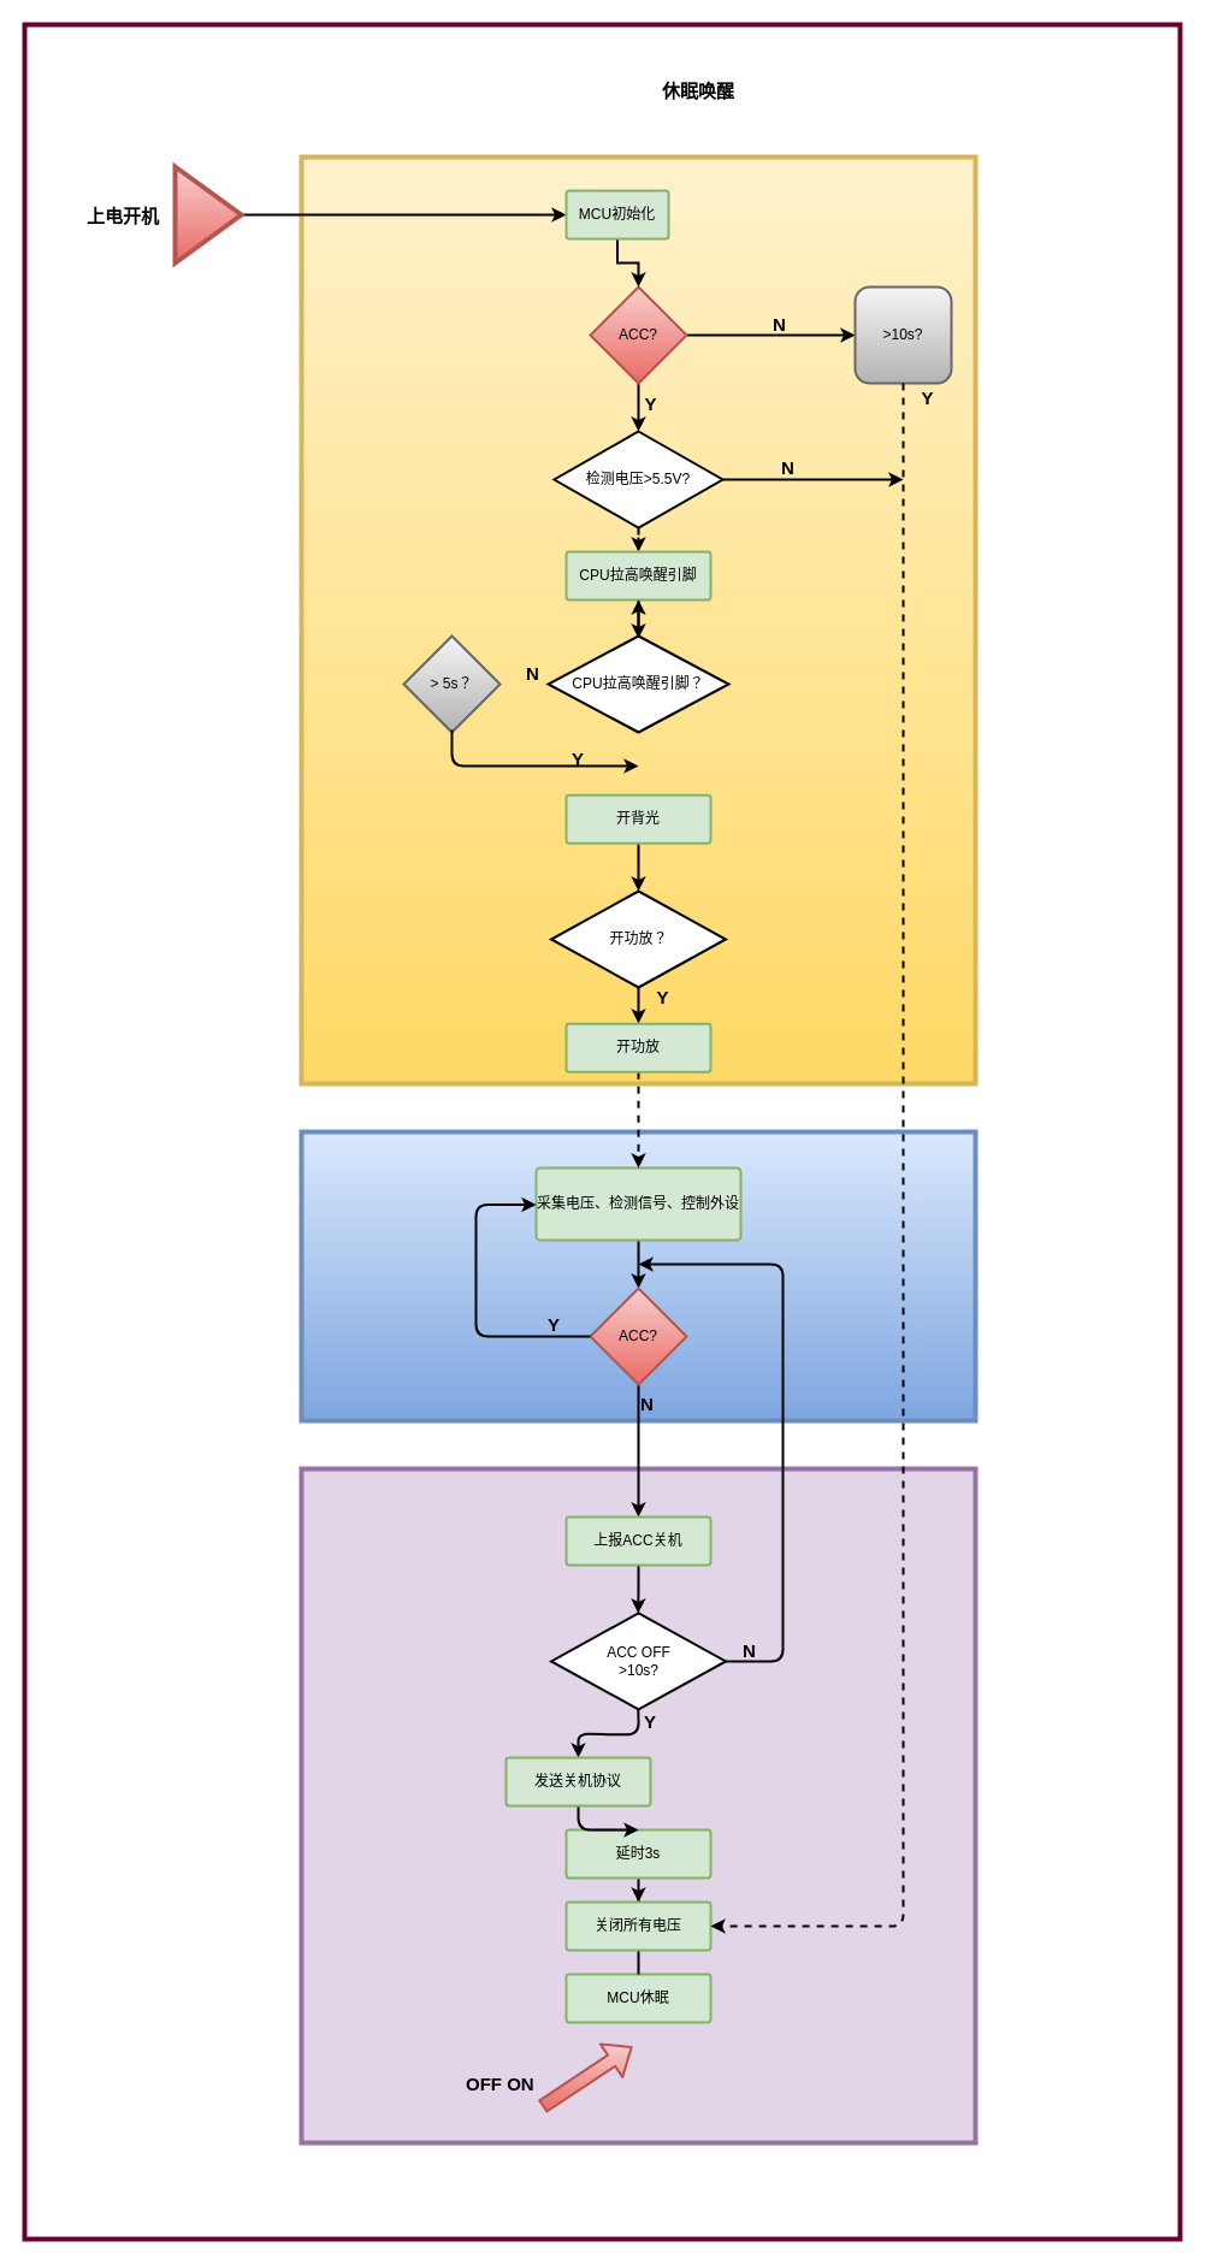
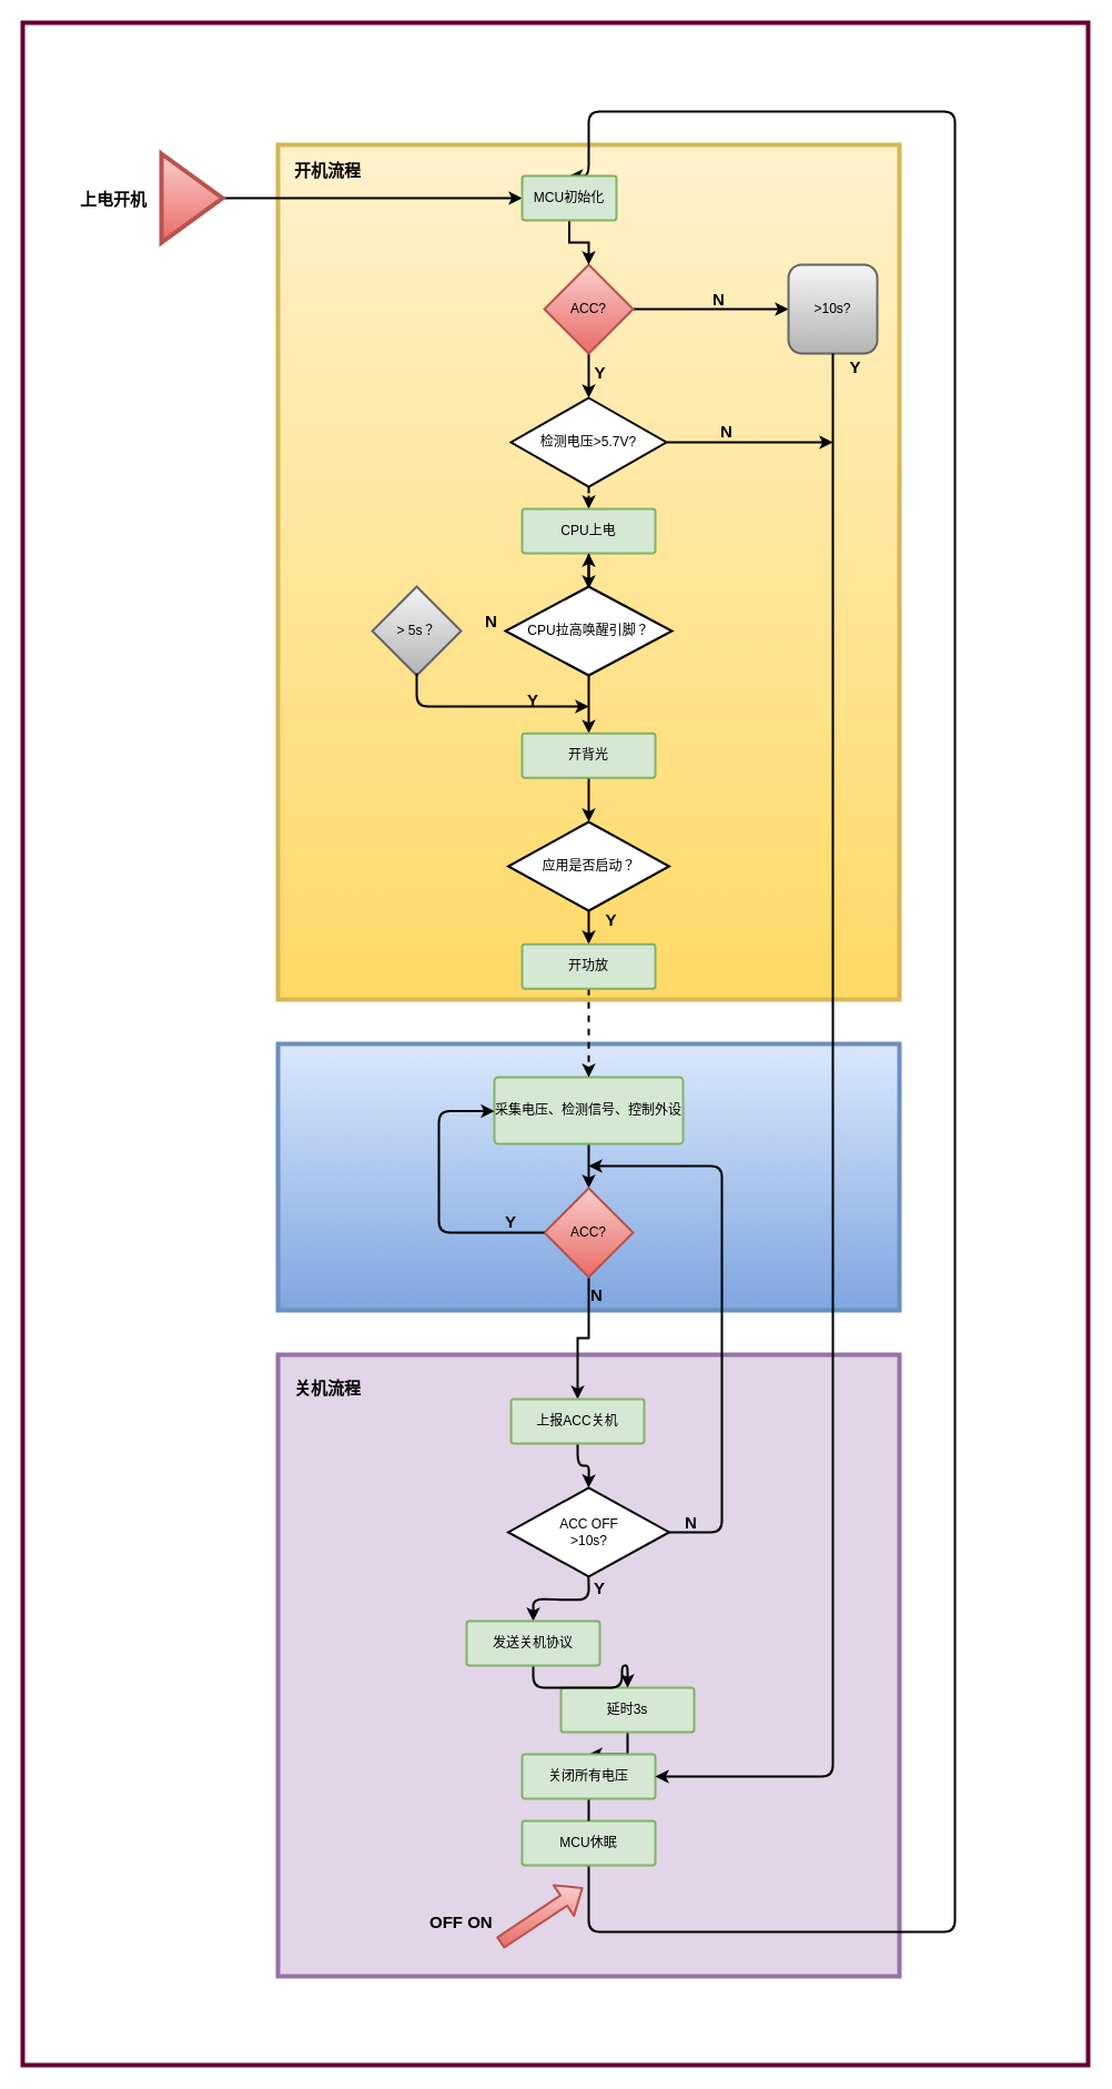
- <mxCell id="46" value="&lt;b&gt;休眠唤醒&lt;/b&gt;" style="text;html=1;strokeColor=none;fillColor=none;align=center;verticalAlign=middle;whiteSpace=wrap;rounded=0;labelBackgroundColor=none;fontFamily=Helvetica;fontSize=15;" parent="1" vertex="1"><mxGeometry x="540" y="60" width="80" height="30" as="geometry" /></mxCell>
+ <mxCell id="45" value="&lt;b&gt;开机流程&lt;/b&gt;" style="text;html=1;strokeColor=none;fillColor=none;align=center;verticalAlign=middle;whiteSpace=wrap;rounded=0;labelBackgroundColor=none;fontFamily=Helvetica;fontSize=15;" parent="1" vertex="1"><mxGeometry x="250" y="138" width="90" height="30" as="geometry" /></mxCell>
- <mxCell id="11" value="检测电压&amp;gt;5.5V?" style="strokeWidth=2;html=1;shape=mxgraph.flowchart.decision;whiteSpace=wrap;fillColor=#ffffff;fontFamily=Helvetica;align=center;strokeColor=#000000;" parent="1" vertex="1"><mxGeometry x="460" y="358" width="140" height="80" as="geometry" /></mxCell>
+ <mxCell id="11" value="检测电压&amp;gt;5.7V?" style="strokeWidth=2;html=1;shape=mxgraph.flowchart.decision;whiteSpace=wrap;fillColor=#ffffff;fontFamily=Helvetica;align=center;strokeColor=#000000;" parent="1" vertex="1"><mxGeometry x="460" y="358" width="140" height="80" as="geometry" /></mxCell>
- <mxCell id="13" value="CPU拉高唤醒引脚" style="strokeWidth=2;html=1;shape=mxgraph.flowchart.process;whiteSpace=wrap;fillColor=#d5e8d4;fontFamily=Helvetica;align=center;strokeColor=#82b366;" parent="1" vertex="1"><mxGeometry x="470" y="458" width="120" height="40" as="geometry" /></mxCell>
+ <mxCell id="13" value="CPU上电" style="strokeWidth=2;html=1;shape=mxgraph.flowchart.process;whiteSpace=wrap;fillColor=#d5e8d4;fontFamily=Helvetica;align=center;strokeColor=#82b366;" parent="1" vertex="1"><mxGeometry x="470" y="458" width="120" height="40" as="geometry" /></mxCell>
+ <mxCell id="15" style="edgeStyle=orthogonalEdgeStyle;rounded=0;html=1;endSize=6;jettySize=auto;orthogonalLoop=1;strokeWidth=2;fontFamily=Helvetica;entryX=0.5;entryY=0;entryPerimeter=0;" parent="1" source="16" target="63" edge="1"><mxGeometry relative="1" as="geometry"><mxPoint x="530" y="664" as="targetPoint" /></mxGeometry></mxCell>
- <mxCell id="59" value="开功放？" style="strokeWidth=2;html=1;shape=mxgraph.flowchart.decision;whiteSpace=wrap;fillColor=#ffffff;fontFamily=Helvetica;align=center;strokeColor=#000000;" parent="1" vertex="1"><mxGeometry x="457.5" y="740" width="145" height="80" as="geometry" /></mxCell>
+ <mxCell id="59" value="应用是否启动？" style="strokeWidth=2;html=1;shape=mxgraph.flowchart.decision;whiteSpace=wrap;fillColor=#ffffff;fontFamily=Helvetica;align=center;strokeColor=#000000;" parent="1" vertex="1"><mxGeometry x="457.5" y="740" width="145" height="80" as="geometry" /></mxCell>
+ <mxCell id="8" style="edgeStyle=orthogonalEdgeStyle;rounded=1;html=1;endSize=6;jettySize=auto;orthogonalLoop=1;strokeWidth=2;fontFamily=Helvetica;fontSize=15;exitX=0.5;exitY=1;exitPerimeter=0;entryX=0.5;entryY=0;entryPerimeter=0;" parent="1" source="31" target="44" edge="1"><mxGeometry relative="1" as="geometry"><mxPoint x="530" y="310" as="targetPoint" /><mxPoint x="570" y="1790" as="sourcePoint" /><Array as="points"><mxPoint x="530" y="1740" /><mxPoint x="860" y="1740" /><mxPoint x="860" y="100" /><mxPoint x="530" y="100" /></Array></mxGeometry></mxCell>
- <mxCell id="57" value="" style="edgeStyle=elbowEdgeStyle;elbow=horizontal;endArrow=classic;html=1;strokeWidth=2;fontFamily=Helvetica;fontSize=15;entryX=1;entryY=0.5;entryPerimeter=0;exitX=0.5;exitY=1;dashed=1;" parent="1" source="18" target="35" edge="1"><mxGeometry width="50" height="50" relative="1" as="geometry"><mxPoint x="750" y="320" as="sourcePoint" /><mxPoint x="640" y="1670" as="targetPoint" /><Array as="points"><mxPoint x="750" y="1570" /></Array></mxGeometry></mxCell>
+ <mxCell id="57" value="" style="edgeStyle=elbowEdgeStyle;elbow=horizontal;endArrow=classic;html=1;strokeWidth=2;fontFamily=Helvetica;fontSize=15;entryX=1;entryY=0.5;entryPerimeter=0;exitX=0.5;exitY=1;" parent="1" source="18" target="35" edge="1"><mxGeometry width="50" height="50" relative="1" as="geometry"><mxPoint x="750" y="320" as="sourcePoint" /><mxPoint x="640" y="1670" as="targetPoint" /><Array as="points"><mxPoint x="750" y="1570" /></Array></mxGeometry></mxCell>
+ <mxCell id="51" value="&lt;b&gt;关机流程&lt;/b&gt;" style="text;html=1;strokeColor=none;fillColor=none;align=center;verticalAlign=middle;whiteSpace=wrap;rounded=0;labelBackgroundColor=none;fontFamily=Helvetica;fontSize=15;" parent="1" vertex="1"><mxGeometry x="250" y="1235" width="90" height="30" as="geometry" /></mxCell>
- <mxCell id="30" value="上报ACC关机" style="strokeWidth=2;html=1;shape=mxgraph.flowchart.process;whiteSpace=wrap;fillColor=#d5e8d4;fontFamily=Helvetica;align=center;strokeColor=#82b366;" parent="1" vertex="1"><mxGeometry x="470" y="1260" width="120" height="40" as="geometry" /></mxCell>
+ <mxCell id="30" value="上报ACC关机" style="strokeWidth=2;html=1;shape=mxgraph.flowchart.process;whiteSpace=wrap;fillColor=#d5e8d4;fontFamily=Helvetica;align=center;strokeColor=#82b366;" parent="1" vertex="1"><mxGeometry x="460" y="1260" width="120" height="40" as="geometry" /></mxCell>
- <mxCell id="33" value="延时3s" style="strokeWidth=2;html=1;shape=mxgraph.flowchart.process;whiteSpace=wrap;fillColor=#d5e8d4;fontFamily=Helvetica;align=center;strokeColor=#82b366;" parent="1" vertex="1"><mxGeometry x="470" y="1520" width="120" height="40" as="geometry" /></mxCell>
+ <mxCell id="33" value="延时3s" style="strokeWidth=2;html=1;shape=mxgraph.flowchart.process;whiteSpace=wrap;fillColor=#d5e8d4;fontFamily=Helvetica;align=center;strokeColor=#82b366;" parent="1" vertex="1"><mxGeometry x="505" y="1520" width="120" height="40" as="geometry" /></mxCell>
